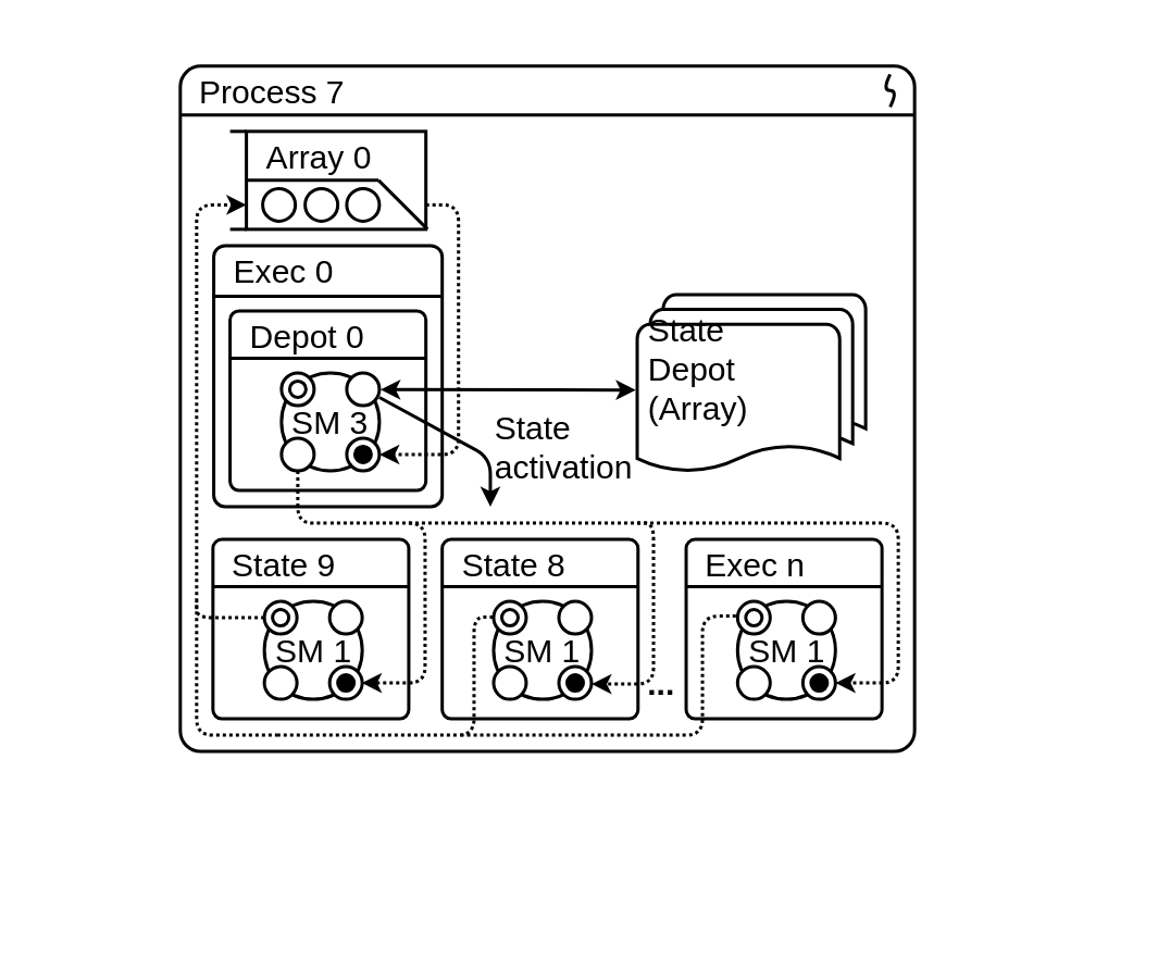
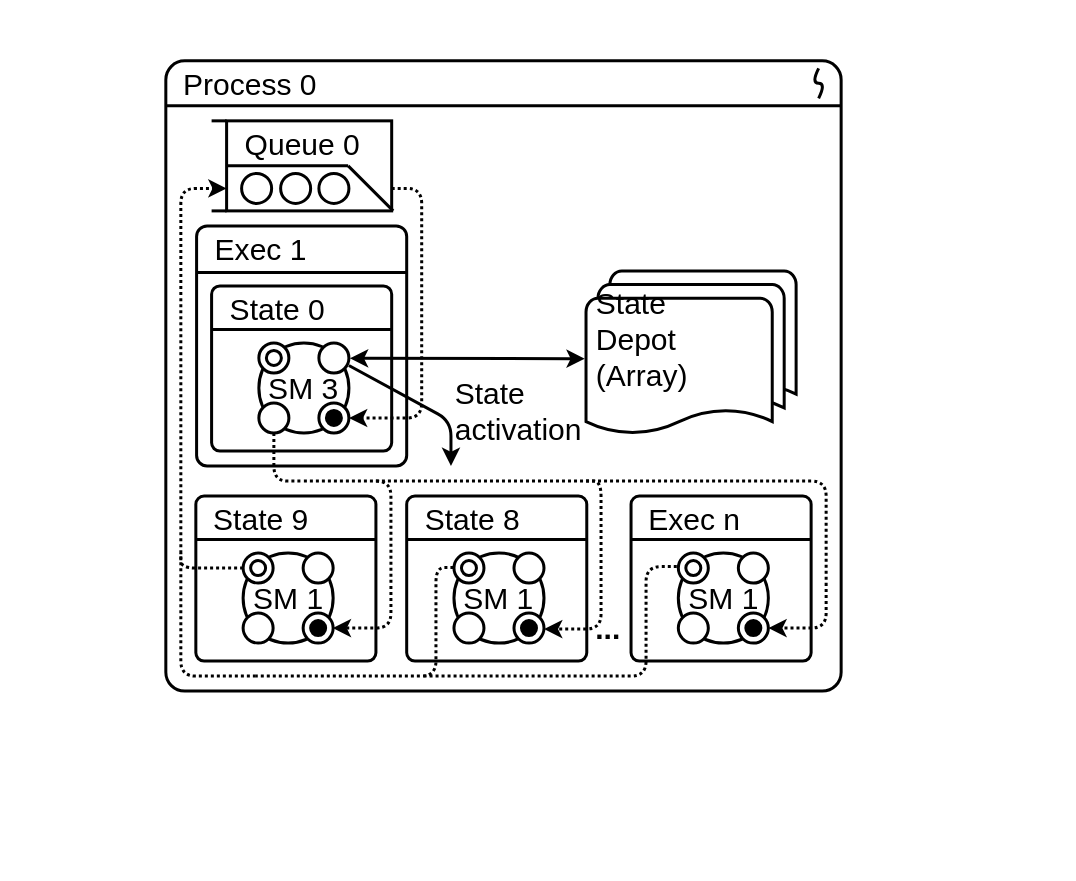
- <mxCell id="7" value="&lt;div style=&quot;text-align: left; font-size: 20px;&quot;&gt;&lt;font style=&quot;font-size: 20px;&quot;&gt;&lt;span style=&quot;font-size: 20px;&quot;&gt;Process 7&lt;/span&gt;&lt;/font&gt;&lt;/div&gt;" style="text;html=1;strokeColor=none;fillColor=none;align=left;verticalAlign=middle;whiteSpace=wrap;rounded=0;fontFamily=Helvetica;fontSize=20;fontStyle=0" parent="1" vertex="1"><mxGeometry x="120" y="40" width="430" height="30" as="geometry" /></mxCell>
+ <mxCell id="7" value="&lt;div style=&quot;text-align: left; font-size: 20px;&quot;&gt;&lt;font style=&quot;font-size: 20px;&quot;&gt;&lt;span style=&quot;font-size: 20px;&quot;&gt;Process 0&lt;/span&gt;&lt;/font&gt;&lt;/div&gt;" style="text;html=1;strokeColor=none;fillColor=none;align=left;verticalAlign=middle;whiteSpace=wrap;rounded=0;fontFamily=Helvetica;fontSize=20;fontStyle=0" parent="1" vertex="1"><mxGeometry x="120" y="40" width="430" height="30" as="geometry" /></mxCell>
- <mxCell id="28" value="&lt;div style=&quot;text-align: left; font-size: 20px;&quot;&gt;&lt;font style=&quot;font-size: 20px;&quot;&gt;&lt;span style=&quot;font-size: 20px;&quot;&gt;Array 0&lt;/span&gt;&lt;/font&gt;&lt;/div&gt;" style="text;html=1;strokeColor=none;fillColor=none;align=left;verticalAlign=middle;whiteSpace=wrap;rounded=0;fontFamily=Helvetica;fontSize=20;fontStyle=0" parent="1" vertex="1"><mxGeometry x="160.5" y="80" width="96" height="30" as="geometry" /></mxCell>
+ <mxCell id="28" value="&lt;div style=&quot;text-align: left; font-size: 20px;&quot;&gt;&lt;font style=&quot;font-size: 20px;&quot;&gt;&lt;span style=&quot;font-size: 20px;&quot;&gt;Queue 0&lt;/span&gt;&lt;/font&gt;&lt;/div&gt;" style="text;html=1;strokeColor=none;fillColor=none;align=left;verticalAlign=middle;whiteSpace=wrap;rounded=0;fontFamily=Helvetica;fontSize=20;fontStyle=0" parent="1" vertex="1"><mxGeometry x="160.5" y="80" width="96" height="30" as="geometry" /></mxCell>
- <mxCell id="5" value="&lt;div style=&quot;text-align: left; font-size: 20px;&quot;&gt;&lt;font style=&quot;font-size: 20px;&quot;&gt;&lt;span style=&quot;font-size: 20px;&quot;&gt;Exec 0&lt;/span&gt;&lt;/font&gt;&lt;/div&gt;" style="text;html=1;strokeColor=none;fillColor=none;align=left;verticalAlign=middle;whiteSpace=wrap;rounded=0;fontFamily=Helvetica;fontSize=20;fontStyle=0" parent="1" vertex="1"><mxGeometry x="140.5" y="150" width="120" height="30" as="geometry" /></mxCell>
+ <mxCell id="5" value="&lt;div style=&quot;text-align: left; font-size: 20px;&quot;&gt;&lt;font style=&quot;font-size: 20px;&quot;&gt;&lt;span style=&quot;font-size: 20px;&quot;&gt;Exec 1&lt;/span&gt;&lt;/font&gt;&lt;/div&gt;" style="text;html=1;strokeColor=none;fillColor=none;align=left;verticalAlign=middle;whiteSpace=wrap;rounded=0;fontFamily=Helvetica;fontSize=20;fontStyle=0" parent="1" vertex="1"><mxGeometry x="140.5" y="150" width="120" height="30" as="geometry" /></mxCell>
- <mxCell id="13" value="&lt;div style=&quot;text-align: left; font-size: 20px;&quot;&gt;&lt;font style=&quot;font-size: 20px;&quot;&gt;&lt;span style=&quot;font-size: 20px;&quot;&gt;Depot 0&lt;/span&gt;&lt;/font&gt;&lt;/div&gt;" style="text;html=1;strokeColor=none;fillColor=none;align=left;verticalAlign=middle;whiteSpace=wrap;rounded=0;fontFamily=Helvetica;fontSize=20;fontStyle=0" parent="1" vertex="1"><mxGeometry x="150.5" y="190" width="100" height="30" as="geometry" /></mxCell>
+ <mxCell id="13" value="&lt;div style=&quot;text-align: left; font-size: 20px;&quot;&gt;&lt;font style=&quot;font-size: 20px;&quot;&gt;&lt;span style=&quot;font-size: 20px;&quot;&gt;State 0&lt;/span&gt;&lt;/font&gt;&lt;/div&gt;" style="text;html=1;strokeColor=none;fillColor=none;align=left;verticalAlign=middle;whiteSpace=wrap;rounded=0;fontFamily=Helvetica;fontSize=20;fontStyle=0" parent="1" vertex="1"><mxGeometry x="150.5" y="190" width="100" height="30" as="geometry" /></mxCell>
